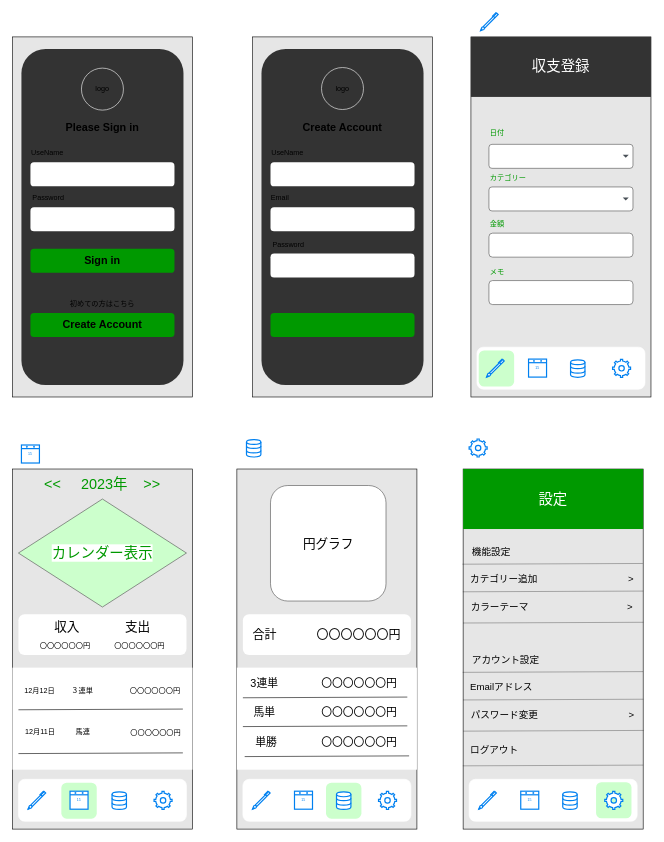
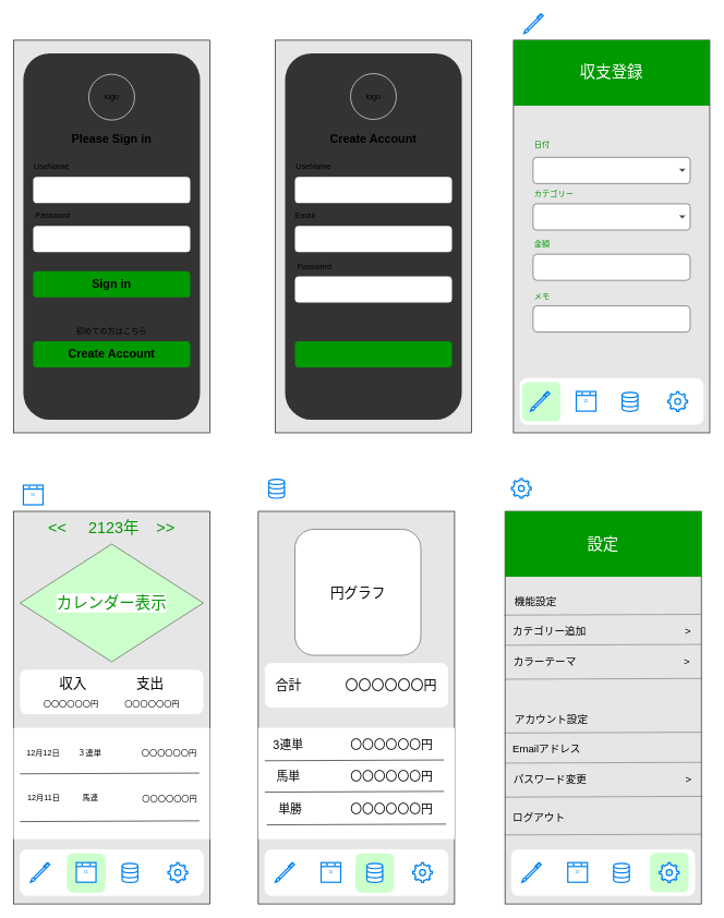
- <mxCell id="32" value="収支登録" style="rounded=0;whiteSpace=wrap;html=1;shadow=0;strokeColor=none;fontSize=24;fontColor=#FFFFFF;fillColor=#333333;" vertex="1" parent="1"><mxGeometry x="784" y="61" width="300" height="100" as="geometry" /></mxCell>
+ <mxCell id="32" value="収支登録" style="rounded=0;whiteSpace=wrap;html=1;shadow=0;strokeColor=none;fontSize=24;fontColor=#FFFFFF;fillColor=#009900;" vertex="1" parent="1"><mxGeometry x="784" y="61" width="300" height="100" as="geometry" /></mxCell>
- <mxCell id="73" value="&amp;lt;&amp;lt;&amp;nbsp; &amp;nbsp; &amp;nbsp;2023年&amp;nbsp; &amp;nbsp; &amp;gt;&amp;gt;" style="text;strokeColor=none;align=center;fillColor=none;html=1;verticalAlign=middle;whiteSpace=wrap;rounded=0;shadow=0;labelBackgroundColor=none;fontSize=24;fontColor=#009900;" vertex="1" parent="1"><mxGeometry x="60" y="791" width="220" height="30" as="geometry" /></mxCell>
+ <mxCell id="73" value="&amp;lt;&amp;lt;&amp;nbsp; &amp;nbsp; &amp;nbsp;2123年&amp;nbsp; &amp;nbsp; &amp;gt;&amp;gt;" style="text;strokeColor=none;align=center;fillColor=none;html=1;verticalAlign=middle;whiteSpace=wrap;rounded=0;shadow=0;labelBackgroundColor=none;fontSize=24;fontColor=#009900;" vertex="1" parent="1"><mxGeometry x="60" y="791" width="220" height="30" as="geometry" /></mxCell>
- <mxCell id="85" value="&lt;font style=&quot;font-size: 20px;&quot;&gt;&lt;font style=&quot;font-size: 20px;&quot; color=&quot;#000000&quot;&gt;合計&amp;nbsp; &amp;nbsp; &amp;nbsp; &amp;nbsp; &amp;nbsp; &amp;nbsp;&amp;nbsp;&lt;/font&gt;&lt;span style=&quot;color: rgb(0, 0, 0); text-align: right;&quot;&gt;〇〇〇〇〇〇円&lt;/span&gt;&lt;/font&gt;" style="rounded=1;whiteSpace=wrap;html=1;shadow=0;labelBackgroundColor=none;strokeColor=none;fontSize=24;fontColor=#009900;fillColor=#FFFFFF;" vertex="1" parent="1"><mxGeometry x="404" y="1023" width="280" height="68" as="geometry" /></mxCell>
+ <mxCell id="85" value="&lt;font style=&quot;font-size: 20px;&quot;&gt;&lt;font style=&quot;font-size: 20px;&quot; color=&quot;#000000&quot;&gt;合計&amp;nbsp; &amp;nbsp; &amp;nbsp; &amp;nbsp; &amp;nbsp; &amp;nbsp;&amp;nbsp;&lt;/font&gt;&lt;span style=&quot;color: rgb(0, 0, 0); text-align: right;&quot;&gt;〇〇〇〇〇〇円&lt;/span&gt;&lt;/font&gt;" style="rounded=1;whiteSpace=wrap;html=1;shadow=0;labelBackgroundColor=none;strokeColor=none;fontSize=24;fontColor=#009900;fillColor=#FFFFFF;" vertex="1" parent="1"><mxGeometry x="404" y="1013" width="280" height="68" as="geometry" /></mxCell>
